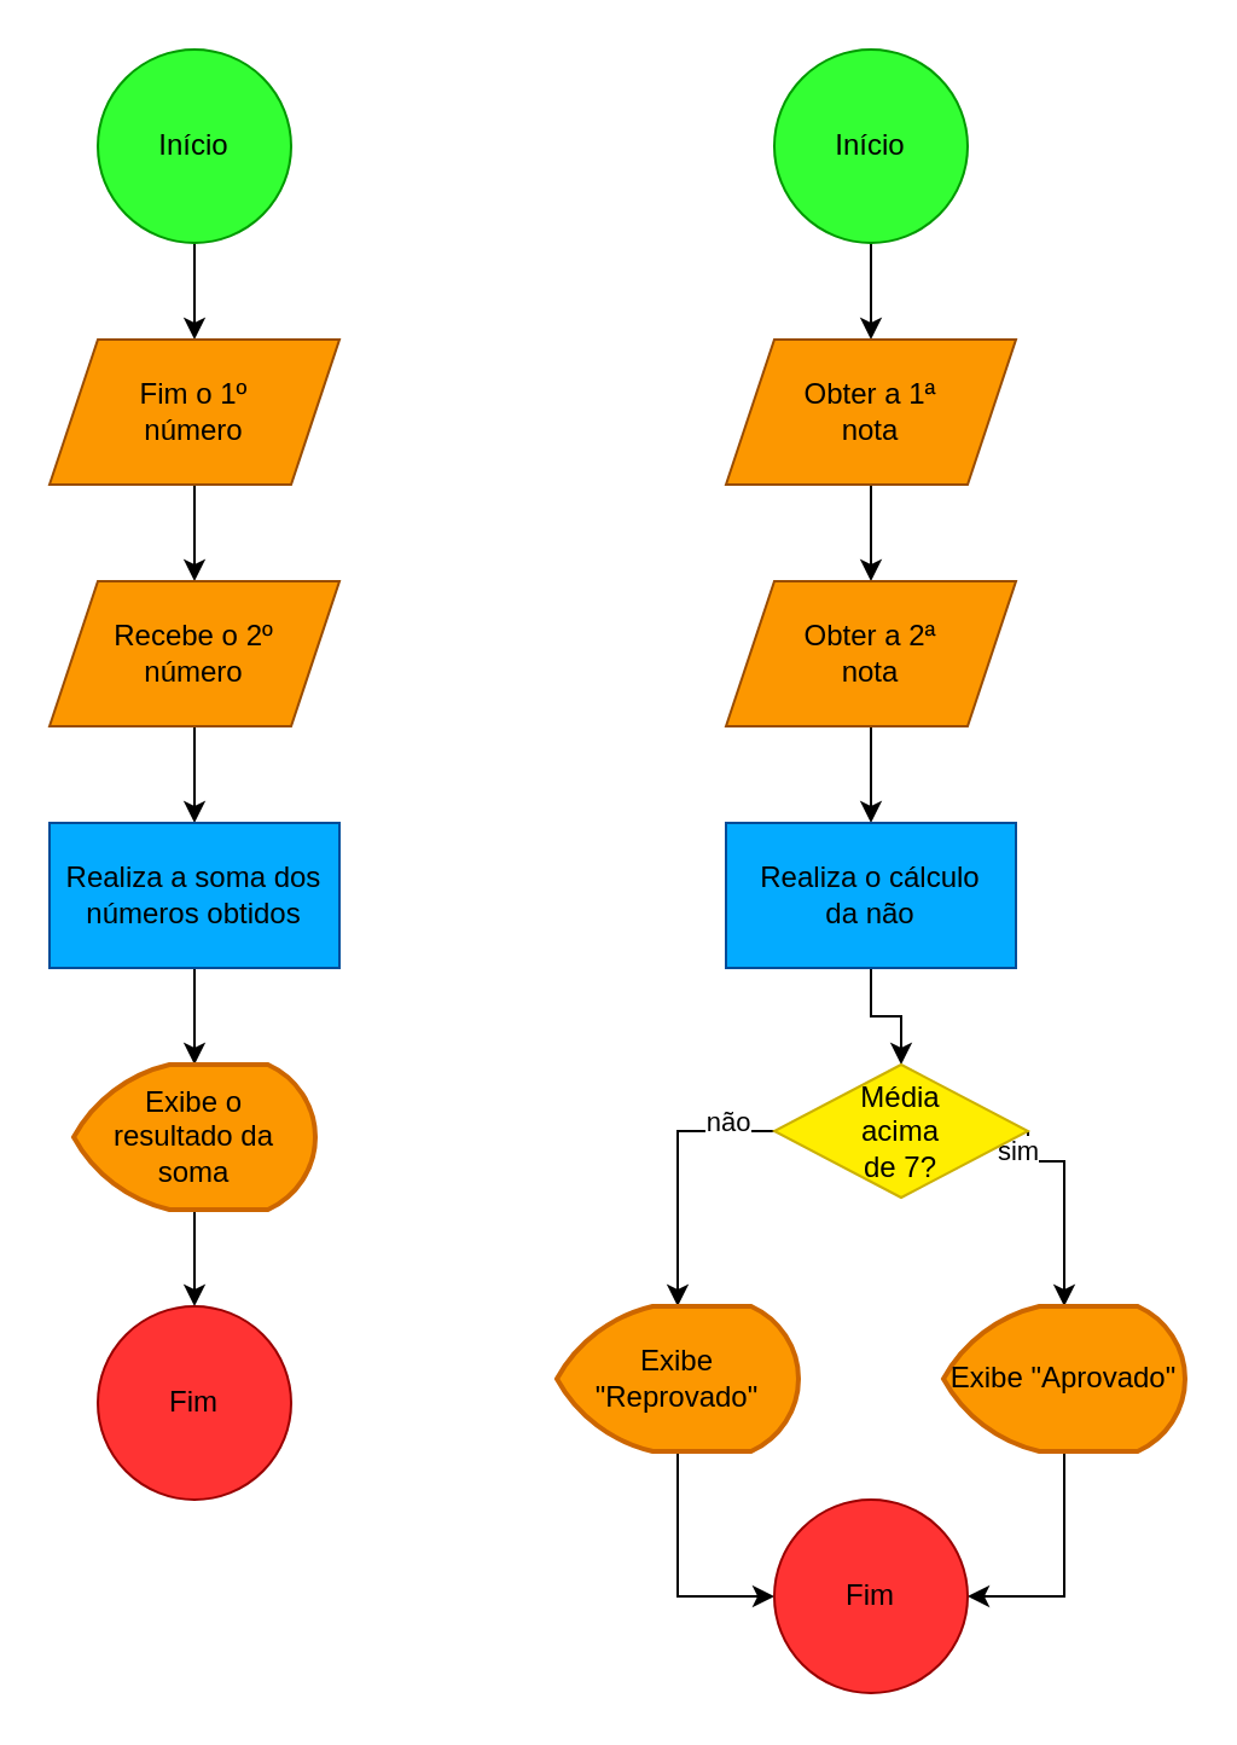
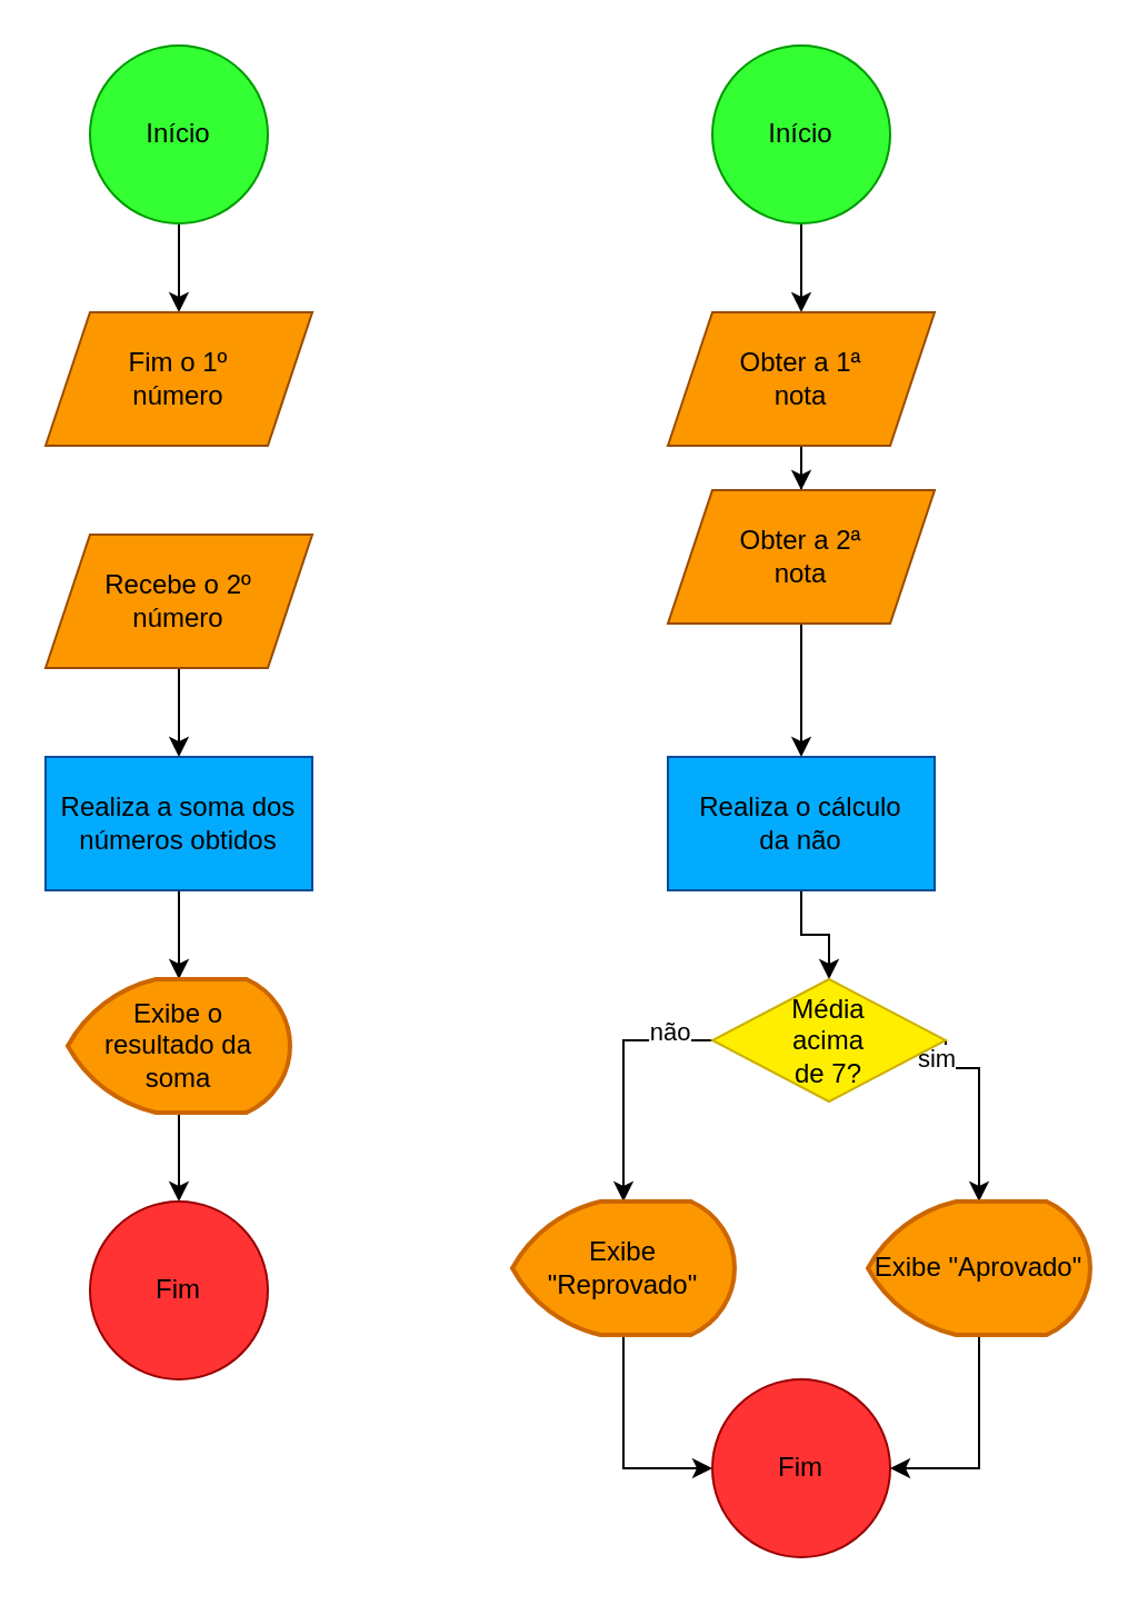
- <mxCell id="4" value="" style="edgeStyle=orthogonalEdgeStyle;rounded=0;orthogonalLoop=1;jettySize=auto;html=1;" edge="1" parent="1" source="5" target="7"><mxGeometry relative="1" as="geometry" /></mxCell>
- <mxCell id="18" value="&lt;font style=&quot;vertical-align: inherit;&quot;&gt;&lt;font style=&quot;vertical-align: inherit;&quot;&gt;&lt;font style=&quot;vertical-align: inherit;&quot;&gt;&lt;font style=&quot;vertical-align: inherit;&quot;&gt;&lt;font style=&quot;vertical-align: inherit;&quot;&gt;&lt;font style=&quot;vertical-align: inherit;&quot;&gt;&lt;font style=&quot;vertical-align: inherit;&quot;&gt;&lt;font style=&quot;vertical-align: inherit;&quot;&gt;&lt;font style=&quot;vertical-align: inherit;&quot;&gt;&lt;font style=&quot;vertical-align: inherit;&quot;&gt;&lt;font style=&quot;vertical-align: inherit;&quot;&gt;&lt;font style=&quot;vertical-align: inherit;&quot;&gt;&lt;font style=&quot;vertical-align: inherit;&quot;&gt;&lt;font style=&quot;vertical-align: inherit;&quot;&gt;&lt;font style=&quot;vertical-align: inherit;&quot;&gt;&lt;font style=&quot;vertical-align: inherit;&quot;&gt;&lt;font style=&quot;vertical-align: inherit;&quot;&gt;&lt;font style=&quot;vertical-align: inherit;&quot;&gt;Obter a 2ª&lt;/font&gt;&lt;/font&gt;&lt;/font&gt;&lt;/font&gt;&lt;/font&gt;&lt;/font&gt;&lt;/font&gt;&lt;/font&gt;&lt;/font&gt;&lt;/font&gt;&lt;/font&gt;&lt;/font&gt;&lt;br&gt;&lt;font style=&quot;vertical-align: inherit;&quot;&gt;&lt;font style=&quot;vertical-align: inherit;&quot;&gt;&lt;font style=&quot;vertical-align: inherit;&quot;&gt;&lt;font style=&quot;vertical-align: inherit;&quot;&gt; nota&lt;/font&gt;&lt;/font&gt;&lt;/font&gt;&lt;/font&gt;&lt;br&gt;&lt;/font&gt;&lt;/font&gt;&lt;/font&gt;&lt;/font&gt;&lt;/font&gt;&lt;/font&gt;" style="shape=parallelogram;perimeter=parallelogramPerimeter;whiteSpace=wrap;html=1;fixedSize=1;fillColor=#FC9700;strokeColor=#994C00;" vertex="1" parent="1"><mxGeometry x="300" y="240" width="120" height="60" as="geometry" /></mxCell>
+ <mxCell id="18" value="&lt;font style=&quot;vertical-align: inherit;&quot;&gt;&lt;font style=&quot;vertical-align: inherit;&quot;&gt;&lt;font style=&quot;vertical-align: inherit;&quot;&gt;&lt;font style=&quot;vertical-align: inherit;&quot;&gt;&lt;font style=&quot;vertical-align: inherit;&quot;&gt;&lt;font style=&quot;vertical-align: inherit;&quot;&gt;&lt;font style=&quot;vertical-align: inherit;&quot;&gt;&lt;font style=&quot;vertical-align: inherit;&quot;&gt;&lt;font style=&quot;vertical-align: inherit;&quot;&gt;&lt;font style=&quot;vertical-align: inherit;&quot;&gt;&lt;font style=&quot;vertical-align: inherit;&quot;&gt;&lt;font style=&quot;vertical-align: inherit;&quot;&gt;&lt;font style=&quot;vertical-align: inherit;&quot;&gt;&lt;font style=&quot;vertical-align: inherit;&quot;&gt;&lt;font style=&quot;vertical-align: inherit;&quot;&gt;&lt;font style=&quot;vertical-align: inherit;&quot;&gt;&lt;font style=&quot;vertical-align: inherit;&quot;&gt;&lt;font style=&quot;vertical-align: inherit;&quot;&gt;Obter a 2ª&lt;/font&gt;&lt;/font&gt;&lt;/font&gt;&lt;/font&gt;&lt;/font&gt;&lt;/font&gt;&lt;/font&gt;&lt;/font&gt;&lt;/font&gt;&lt;/font&gt;&lt;/font&gt;&lt;/font&gt;&lt;br&gt;&lt;font style=&quot;vertical-align: inherit;&quot;&gt;&lt;font style=&quot;vertical-align: inherit;&quot;&gt;&lt;font style=&quot;vertical-align: inherit;&quot;&gt;&lt;font style=&quot;vertical-align: inherit;&quot;&gt; nota&lt;/font&gt;&lt;/font&gt;&lt;/font&gt;&lt;/font&gt;&lt;br&gt;&lt;/font&gt;&lt;/font&gt;&lt;/font&gt;&lt;/font&gt;&lt;/font&gt;&lt;/font&gt;" style="shape=parallelogram;perimeter=parallelogramPerimeter;whiteSpace=wrap;html=1;fixedSize=1;fillColor=#FC9700;strokeColor=#994C00;" vertex="1" parent="1"><mxGeometry x="300" y="220" width="120" height="60" as="geometry" /></mxCell>
